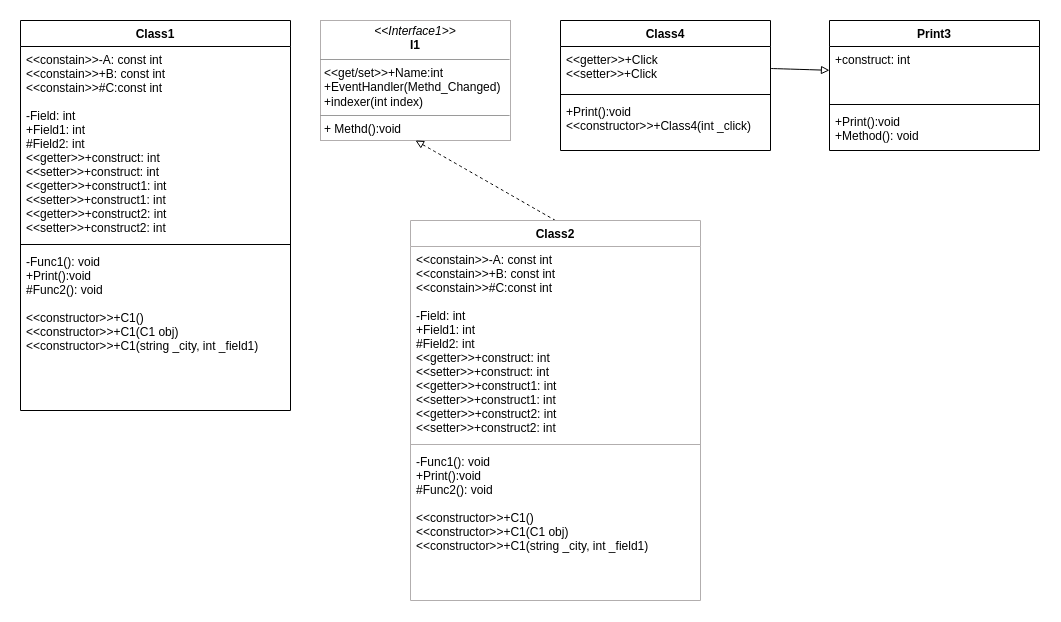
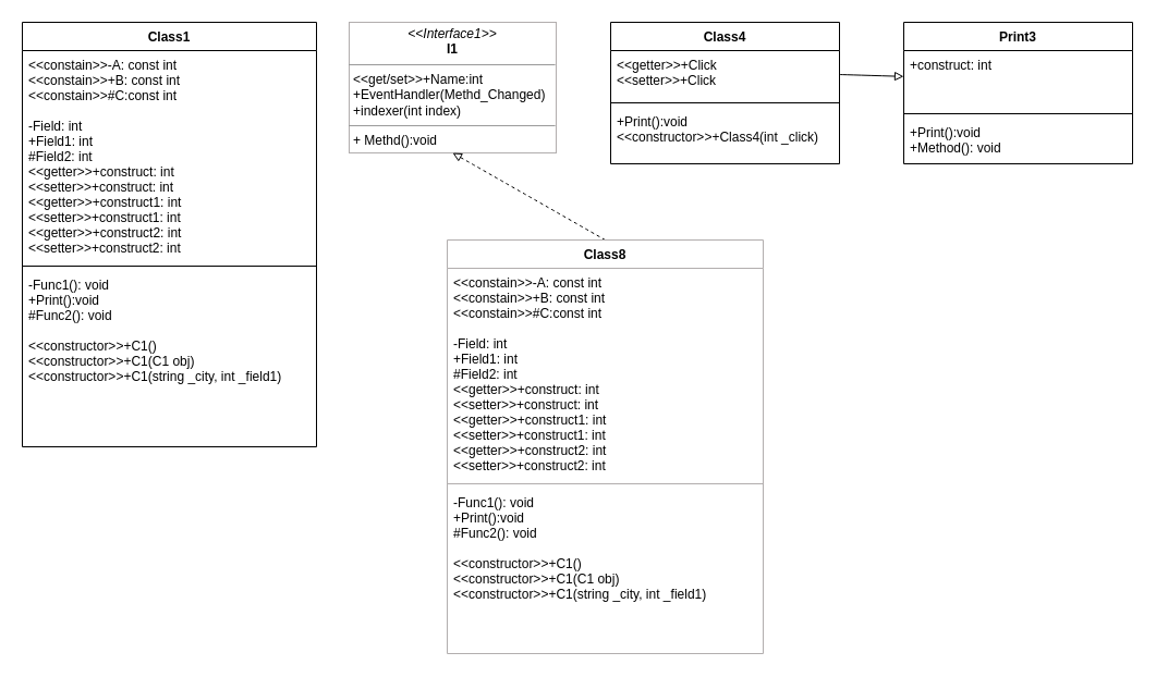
- <mxCell id="8" value="Class2&#10;" style="swimlane;fontStyle=1;align=center;verticalAlign=top;childLayout=stackLayout;horizontal=1;startSize=26;horizontalStack=0;resizeParent=1;resizeParentMax=0;resizeLast=0;collapsible=1;marginBottom=0;strokeColor=#b2aeae;" parent="1" vertex="1"><mxGeometry x="410" y="220" width="290" height="380" as="geometry"><mxRectangle x="540" y="340" width="80" height="30" as="alternateBounds" /></mxGeometry></mxCell>
+ <mxCell id="8" value="Class8&#10;" style="swimlane;fontStyle=1;align=center;verticalAlign=top;childLayout=stackLayout;horizontal=1;startSize=26;horizontalStack=0;resizeParent=1;resizeParentMax=0;resizeLast=0;collapsible=1;marginBottom=0;strokeColor=#b2aeae;" parent="1" vertex="1"><mxGeometry x="410" y="220" width="290" height="380" as="geometry"><mxRectangle x="540" y="340" width="80" height="30" as="alternateBounds" /></mxGeometry></mxCell>
